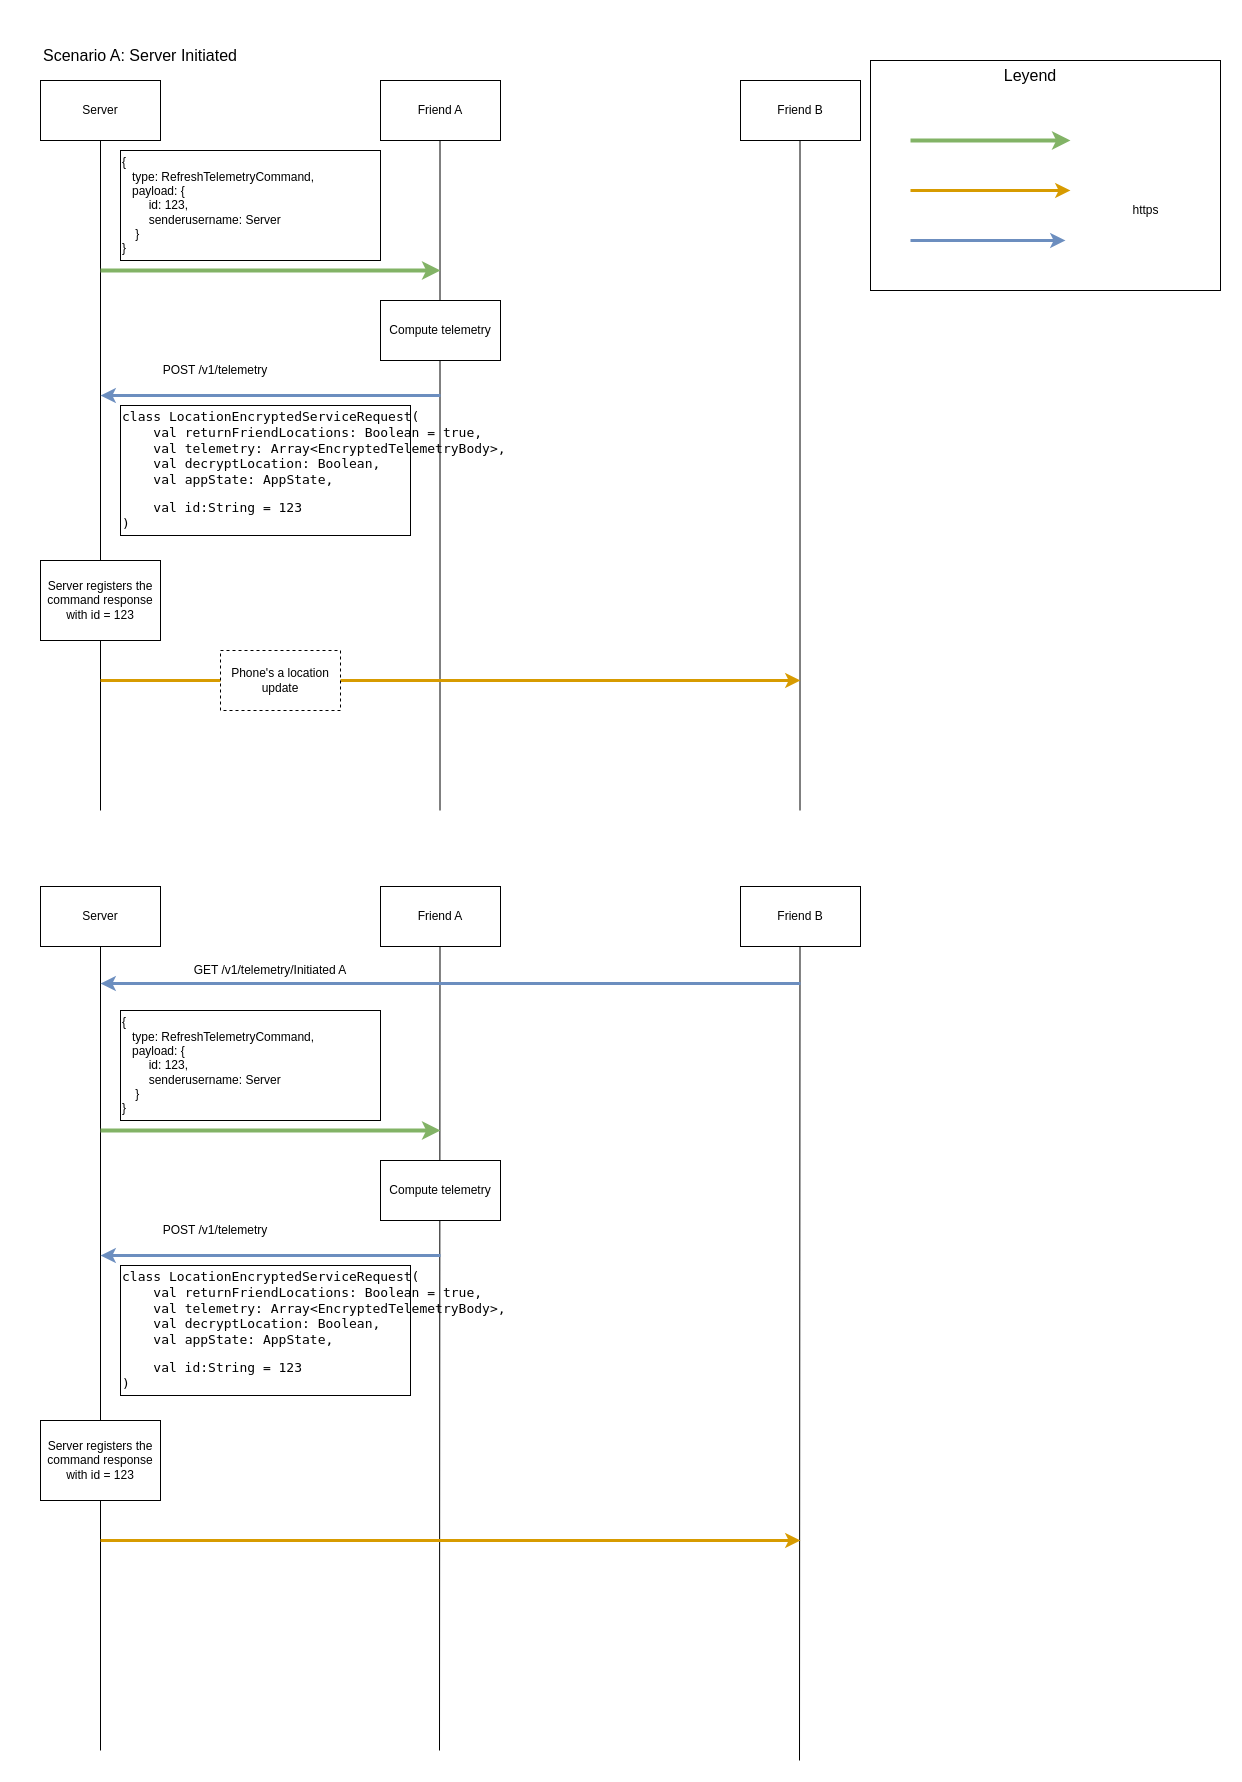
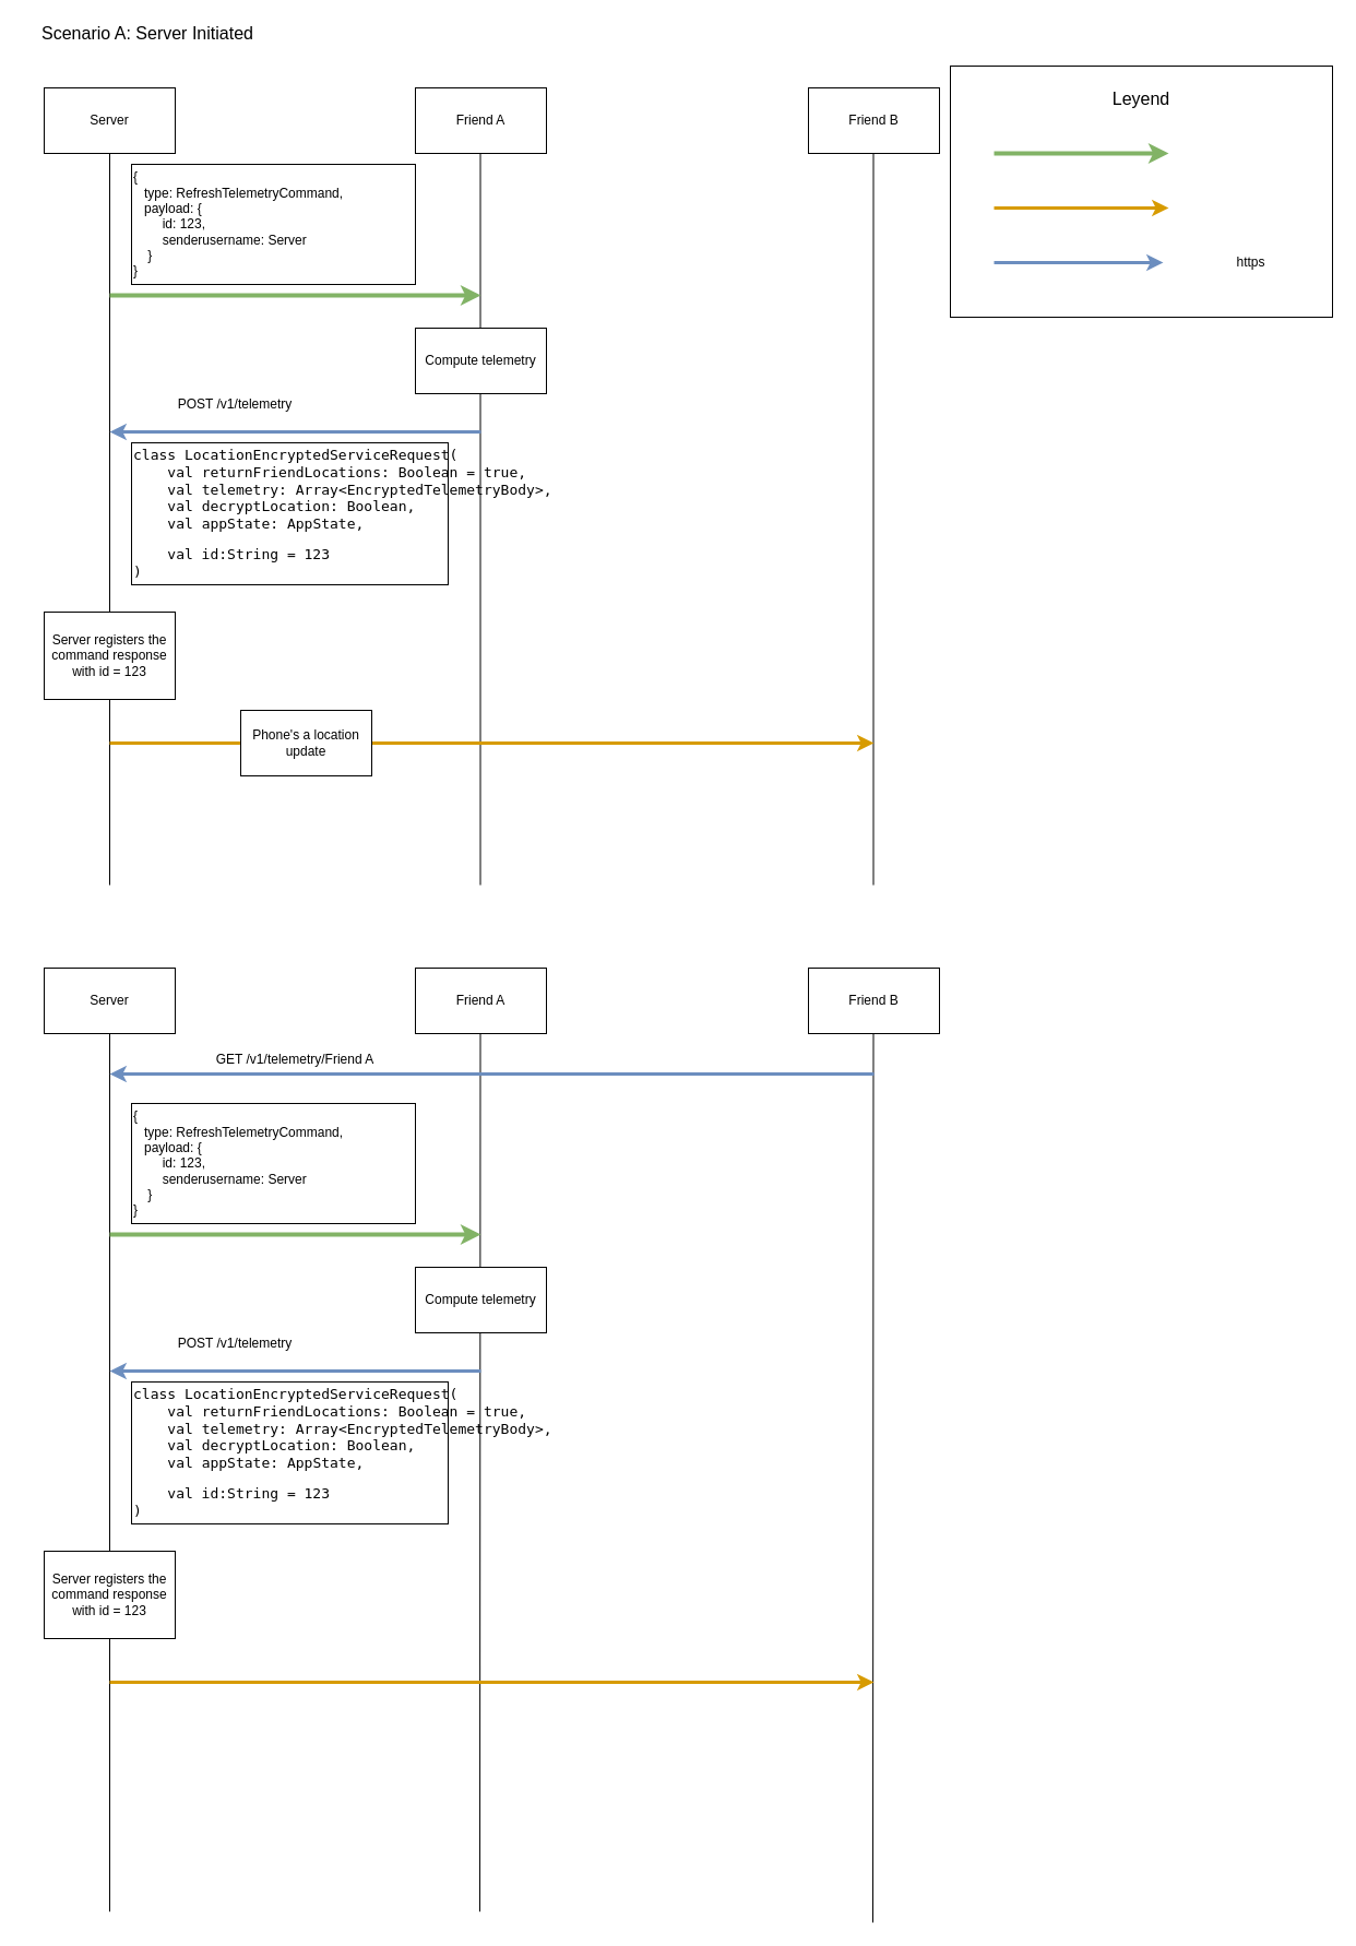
- <mxCell id="23" value="&lt;font style=&quot;font-size: 16px&quot;&gt;Scenario A: Server Initiated&lt;/font&gt;" style="text;html=1;strokeColor=none;fillColor=none;align=center;verticalAlign=middle;whiteSpace=wrap;rounded=0;" vertex="1" parent="1"><mxGeometry x="25" y="45" width="230" height="20" as="geometry" /></mxCell>
+ <mxCell id="23" value="&lt;font style=&quot;font-size: 16px&quot;&gt;Scenario A: Server Initiated&lt;/font&gt;" style="text;html=1;strokeColor=none;fillColor=none;align=center;verticalAlign=middle;whiteSpace=wrap;rounded=0;" vertex="1" parent="1"><mxGeometry x="20" y="20" width="230" height="20" as="geometry" /></mxCell>
- <mxCell id="18" value="&lt;font style=&quot;font-size: 16px&quot;&gt;Leyend&lt;/font&gt;" style="text;html=1;strokeColor=none;fillColor=none;align=center;verticalAlign=middle;whiteSpace=wrap;rounded=0;" vertex="1" parent="1"><mxGeometry x="935" y="65" width="190" height="20" as="geometry" /></mxCell>
+ <mxCell id="18" value="&lt;font style=&quot;font-size: 16px&quot;&gt;Leyend&lt;/font&gt;" style="text;html=1;strokeColor=none;fillColor=none;align=center;verticalAlign=middle;whiteSpace=wrap;rounded=0;" vertex="1" parent="1"><mxGeometry x="950" y="80" width="190" height="20" as="geometry" /></mxCell>
- <mxCell id="22" value="https" style="text;html=1;align=center;verticalAlign=middle;resizable=0;points=[];autosize=1;" vertex="1" parent="1"><mxGeometry x="1125" y="200" width="40" height="20" as="geometry" /></mxCell>
+ <mxCell id="22" value="https" style="text;html=1;align=center;verticalAlign=middle;resizable=0;points=[];autosize=1;" vertex="1" parent="1"><mxGeometry x="1125" y="230" width="40" height="20" as="geometry" /></mxCell>
- <mxCell id="17" value="Phone's a location update" style="rounded=0;whiteSpace=wrap;html=1;dashed=1;" vertex="1" parent="1"><mxGeometry x="220" y="650" width="120" height="60" as="geometry" /></mxCell>
+ <mxCell id="17" value="Phone's a location update" style="rounded=0;whiteSpace=wrap;html=1;" vertex="1" parent="1"><mxGeometry x="220" y="650" width="120" height="60" as="geometry" /></mxCell>
- <mxCell id="38" value="GET /v1/telemetry/Initiated A" style="text;html=1;strokeColor=none;fillColor=none;align=center;verticalAlign=middle;whiteSpace=wrap;rounded=0;" vertex="1" parent="1"><mxGeometry x="140" y="960" width="260" height="20" as="geometry" /></mxCell>
+ <mxCell id="38" value="GET /v1/telemetry/Friend A" style="text;html=1;strokeColor=none;fillColor=none;align=center;verticalAlign=middle;whiteSpace=wrap;rounded=0;" vertex="1" parent="1"><mxGeometry x="140" y="960" width="260" height="20" as="geometry" /></mxCell>
